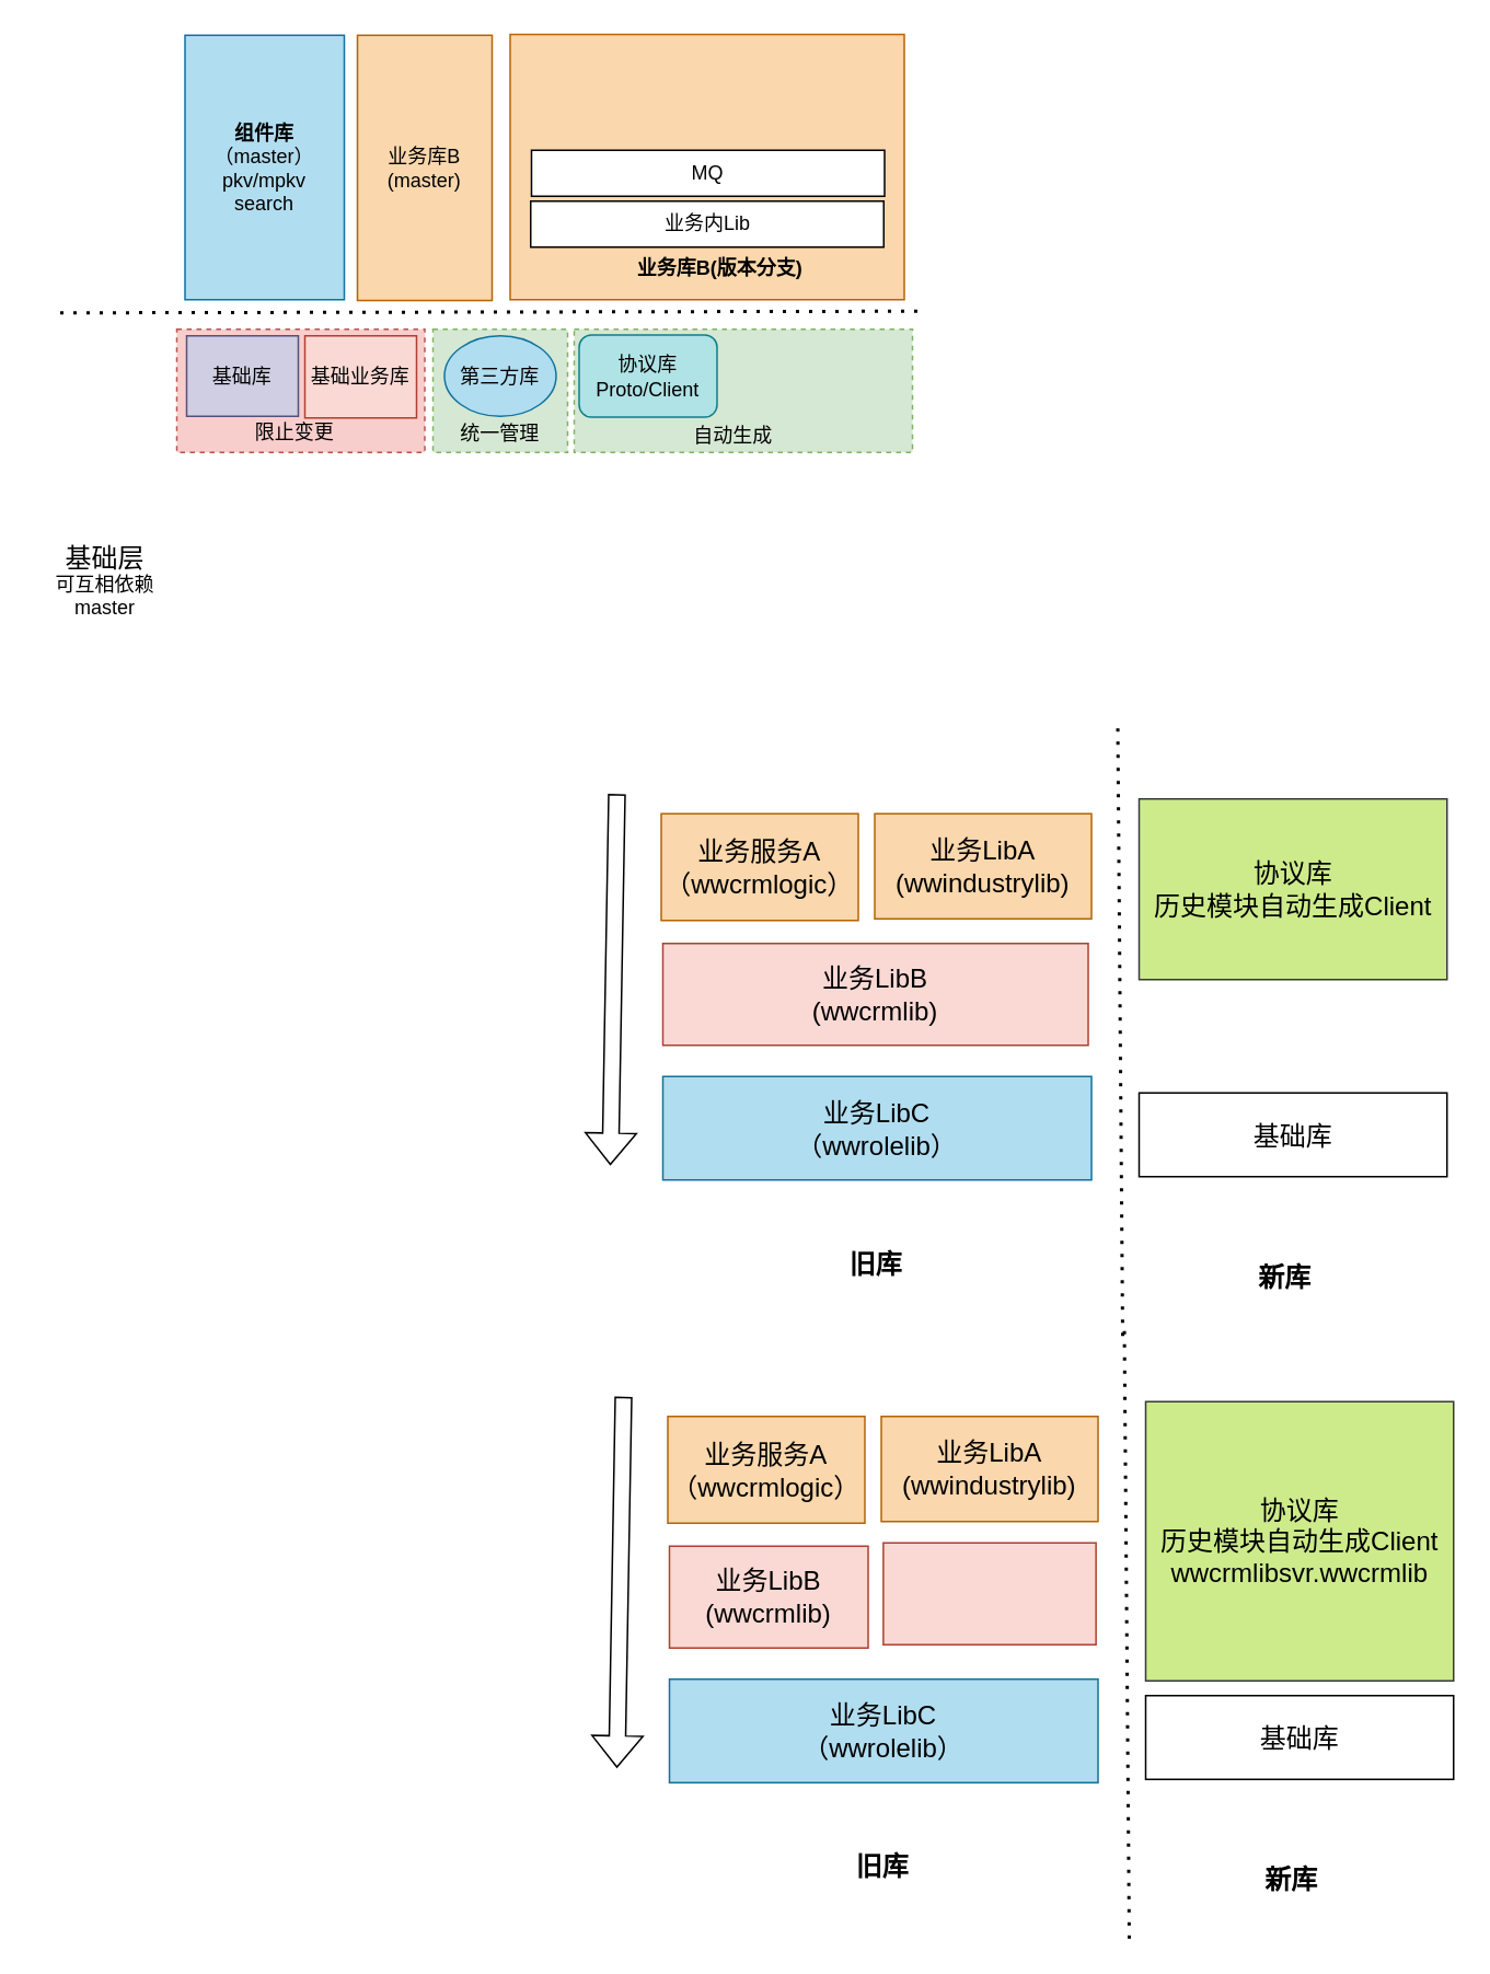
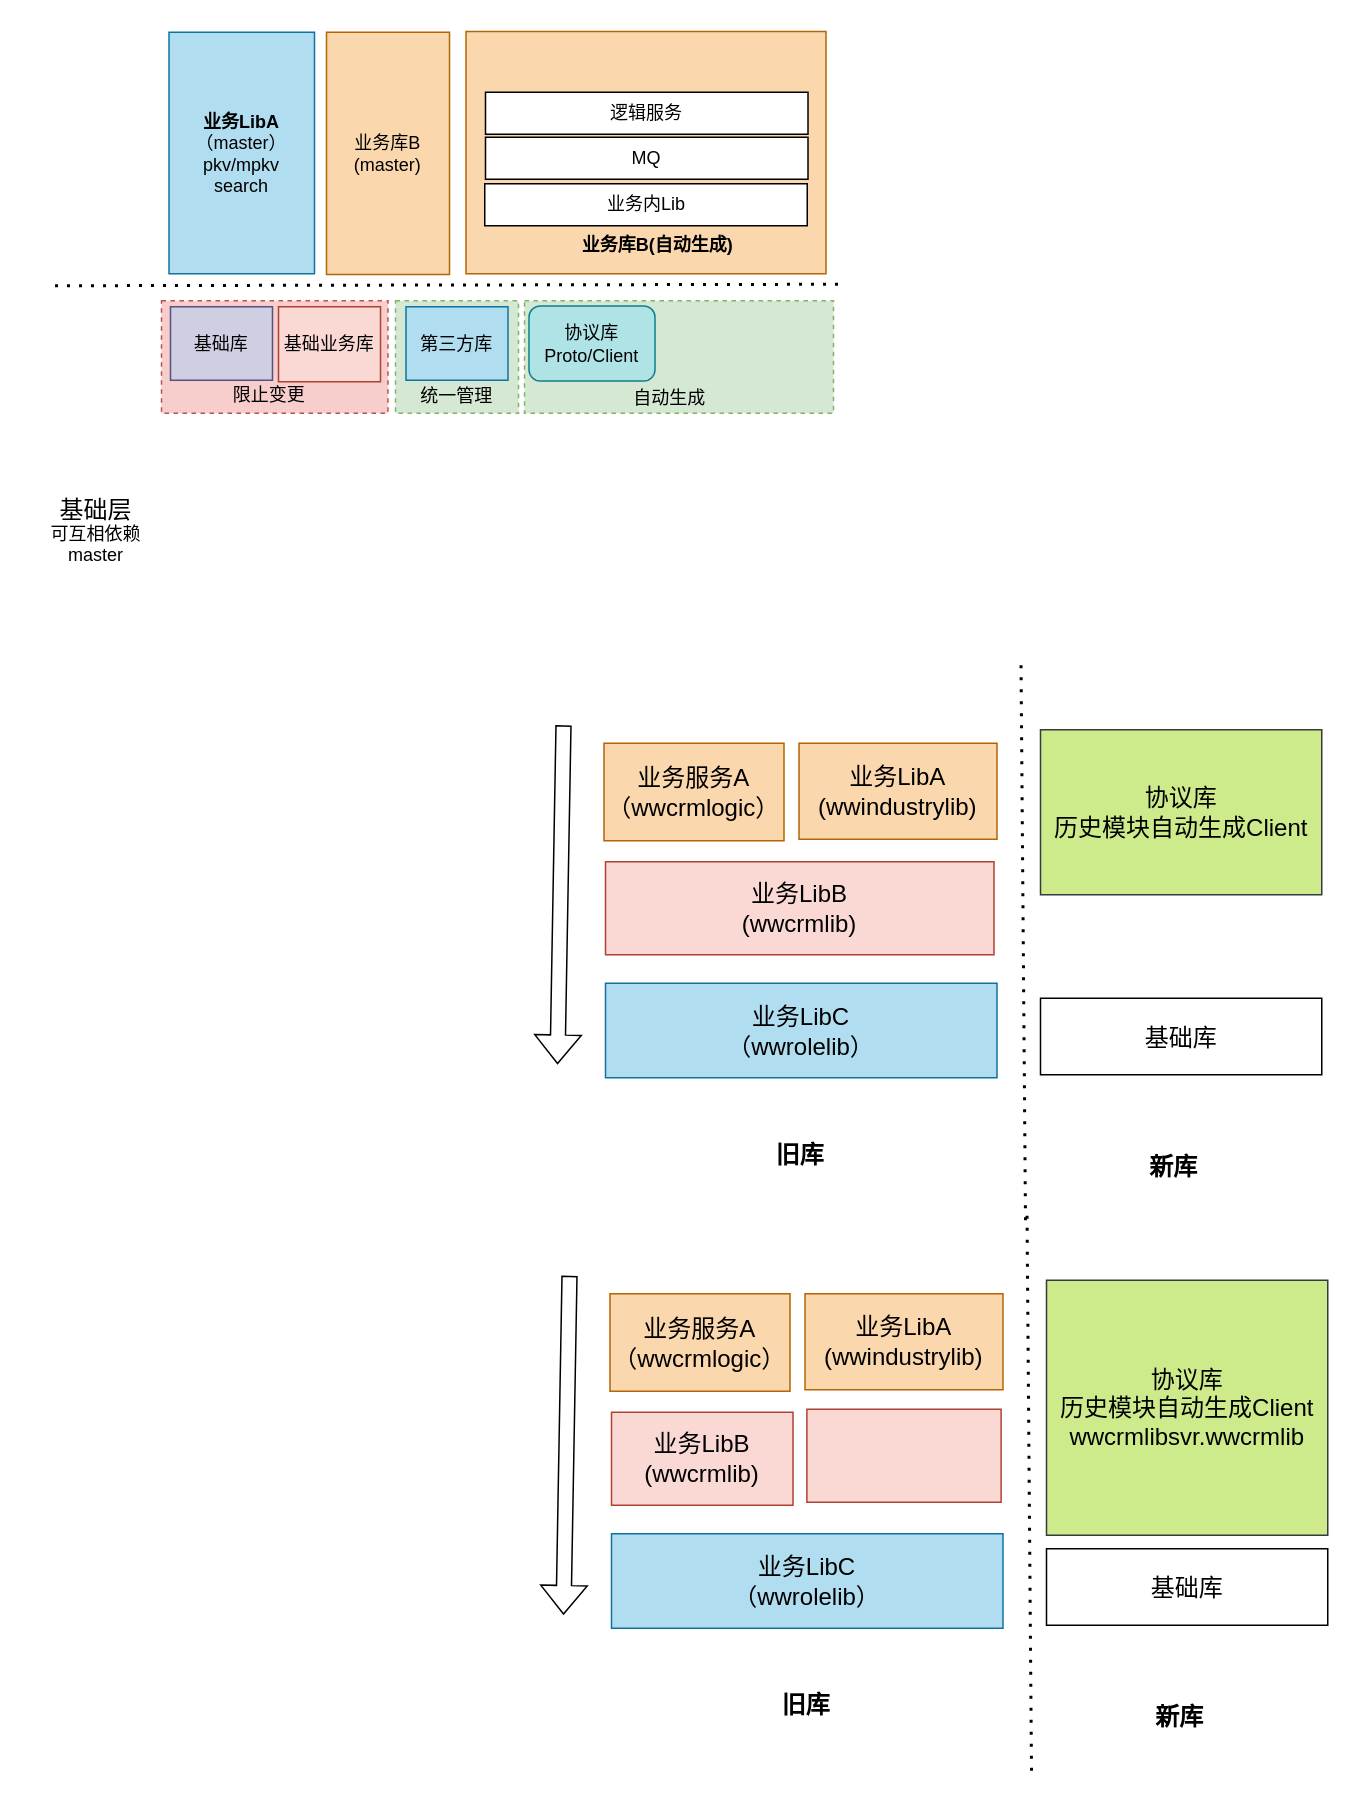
+ <mxCell id="17" value="逻辑服务" style="rounded=0;whiteSpace=wrap;html=1;" vertex="1" parent="1"><mxGeometry x="323" y="61" width="215" height="28" as="geometry" /></mxCell>
- <mxCell id="7" value="&lt;b&gt;组件库&lt;/b&gt;&lt;br&gt;（master）&lt;br&gt;pkv/mpkv&lt;br&gt;search" style="rounded=0;whiteSpace=wrap;html=1;fillColor=#b1ddf0;strokeColor=#10739e;" vertex="1" parent="1"><mxGeometry x="112" y="21" width="97" height="161" as="geometry" /></mxCell>
+ <mxCell id="7" value="&lt;b&gt;业务LibA&lt;/b&gt;&lt;br&gt;（master）&lt;br&gt;pkv/mpkv&lt;br&gt;search" style="rounded=0;whiteSpace=wrap;html=1;fillColor=#b1ddf0;strokeColor=#10739e;" vertex="1" parent="1"><mxGeometry x="112" y="21" width="97" height="161" as="geometry" /></mxCell>
- <mxCell id="19" value="&lt;b&gt;业务库B(版本分支)&lt;/b&gt;" style="text;html=1;strokeColor=none;fillColor=none;align=center;verticalAlign=middle;whiteSpace=wrap;rounded=0;" vertex="1" parent="1"><mxGeometry x="385" y="148" width="106" height="30" as="geometry" /></mxCell>
+ <mxCell id="19" value="&lt;b&gt;业务库B(自动生成)&lt;/b&gt;" style="text;html=1;strokeColor=none;fillColor=none;align=center;verticalAlign=middle;whiteSpace=wrap;rounded=0;" vertex="1" parent="1"><mxGeometry x="385" y="148" width="106" height="30" as="geometry" /></mxCell>
- <mxCell id="12" value="第三方库" style="ellipse;whiteSpace=wrap;html=1;fillColor=#b1ddf0;strokeColor=#10739e;" vertex="1" parent="1"><mxGeometry x="270" y="204" width="68" height="49" as="geometry" /></mxCell>
+ <mxCell id="12" value="第三方库" style="rounded=0;whiteSpace=wrap;html=1;fillColor=#b1ddf0;strokeColor=#10739e;" vertex="1" parent="1"><mxGeometry x="270" y="204" width="68" height="49" as="geometry" /></mxCell>
